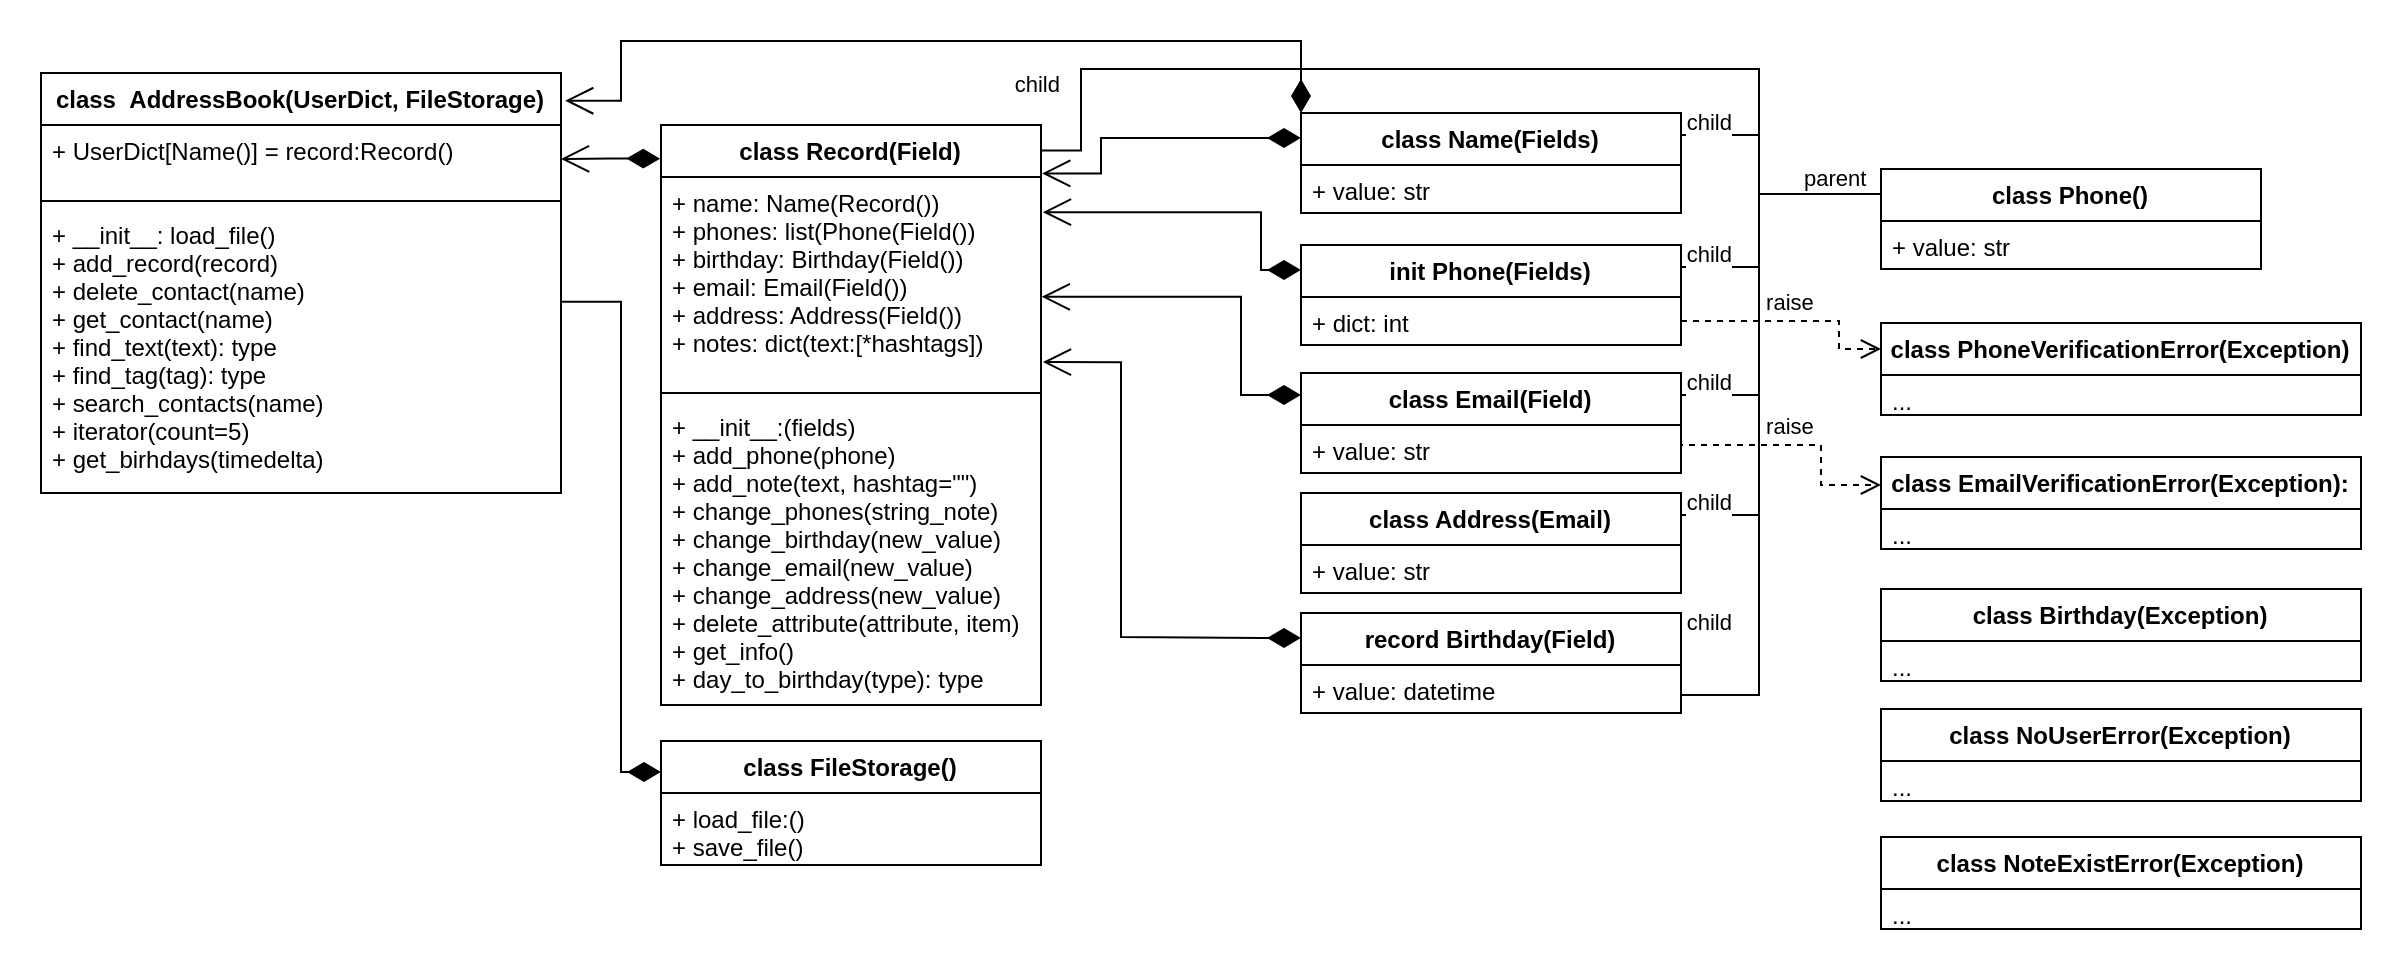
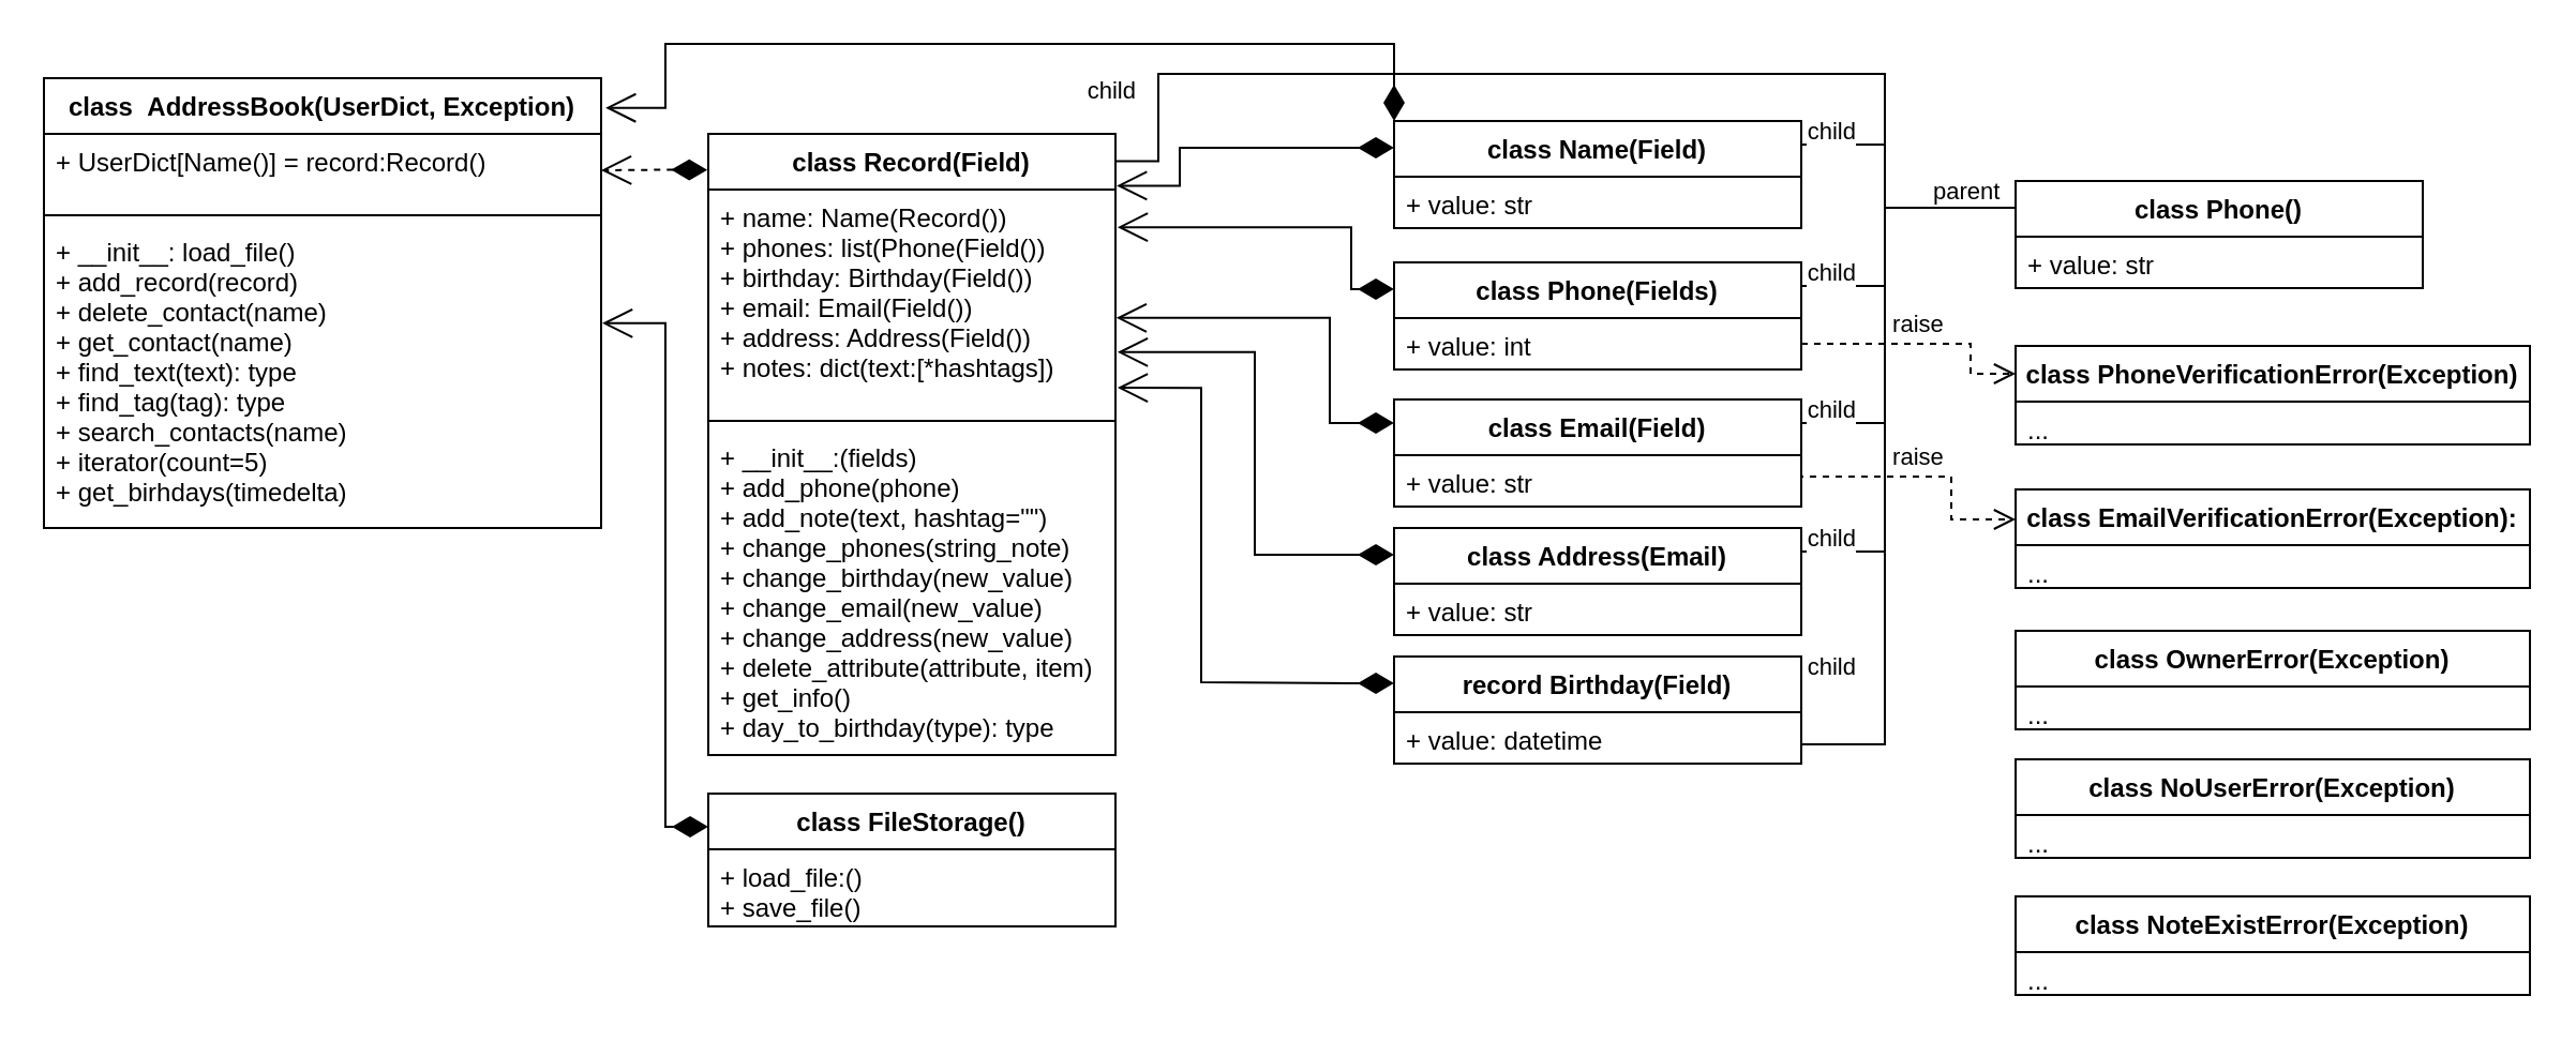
- <mxCell id="2" value="&lt;span style=&quot;&quot;&gt;class&amp;nbsp;&amp;nbsp;&lt;/span&gt;AddressBook(UserDict, FileStorage)" style="swimlane;fontStyle=1;align=center;verticalAlign=top;childLayout=stackLayout;horizontal=1;startSize=26;horizontalStack=0;resizeParent=1;resizeParentMax=0;resizeLast=0;collapsible=1;marginBottom=0;whiteSpace=wrap;html=1;" parent="1" vertex="1"><mxGeometry y="36" width="260" height="210" as="geometry" x="20" /></mxCell>
+ <mxCell id="2" value="&lt;span style=&quot;&quot;&gt;class&amp;nbsp;&amp;nbsp;&lt;/span&gt;AddressBook(UserDict, Exception)" style="swimlane;fontStyle=1;align=center;verticalAlign=top;childLayout=stackLayout;horizontal=1;startSize=26;horizontalStack=0;resizeParent=1;resizeParentMax=0;resizeLast=0;collapsible=1;marginBottom=0;whiteSpace=wrap;html=1;" parent="1" vertex="1"><mxGeometry y="36" width="260" height="210" as="geometry" x="20" /></mxCell>
- <mxCell id="10" value="class Name(Fields)" style="swimlane;fontStyle=1;align=center;verticalAlign=top;childLayout=stackLayout;horizontal=1;startSize=26;horizontalStack=0;resizeParent=1;resizeParentMax=0;resizeLast=0;collapsible=1;marginBottom=0;" parent="1" vertex="1"><mxGeometry x="650" y="56" width="190" height="50" as="geometry" /></mxCell>
+ <mxCell id="10" value="class Name(Field)" style="swimlane;fontStyle=1;align=center;verticalAlign=top;childLayout=stackLayout;horizontal=1;startSize=26;horizontalStack=0;resizeParent=1;resizeParentMax=0;resizeLast=0;collapsible=1;marginBottom=0;" parent="1" vertex="1"><mxGeometry x="650" y="56" width="190" height="50" as="geometry" /></mxCell>
- <mxCell id="55" value="" style="endArrow=open;html=1;endSize=12;startArrow=diamondThin;startSize=14;startFill=1;edgeStyle=orthogonalEdgeStyle;align=left;verticalAlign=bottom;rounded=0;exitX=-0.002;exitY=0.058;exitDx=0;exitDy=0;exitPerimeter=0;" parent="1" source="43" target="3" edge="1"><mxGeometry x="-1" y="3" relative="1" as="geometry"><mxPoint x="310" y="80" as="sourcePoint" /><mxPoint x="290" y="80" as="targetPoint" /><Array as="points" /></mxGeometry></mxCell>
+ <mxCell id="55" value="" style="endArrow=open;html=1;endSize=12;startArrow=diamondThin;startSize=14;startFill=1;edgeStyle=orthogonalEdgeStyle;align=left;verticalAlign=bottom;rounded=0;exitX=-0.002;exitY=0.058;exitDx=0;exitDy=0;exitPerimeter=0;dashed=1;" parent="1" source="43" target="3" edge="1"><mxGeometry x="-1" y="3" relative="1" as="geometry"><mxPoint x="310" y="80" as="sourcePoint" /><mxPoint x="290" y="80" as="targetPoint" /><Array as="points" /></mxGeometry></mxCell>
- <mxCell id="12" value="init Phone(Fields)" style="swimlane;fontStyle=1;align=center;verticalAlign=top;childLayout=stackLayout;horizontal=1;startSize=26;horizontalStack=0;resizeParent=1;resizeParentMax=0;resizeLast=0;collapsible=1;marginBottom=0;" parent="1" vertex="1"><mxGeometry x="650" y="122" width="190" height="50" as="geometry" /></mxCell>
+ <mxCell id="12" value="class Phone(Fields)" style="swimlane;fontStyle=1;align=center;verticalAlign=top;childLayout=stackLayout;horizontal=1;startSize=26;horizontalStack=0;resizeParent=1;resizeParentMax=0;resizeLast=0;collapsible=1;marginBottom=0;" parent="1" vertex="1"><mxGeometry x="650" y="122" width="190" height="50" as="geometry" /></mxCell>
- <mxCell id="54" value="" style="endArrow=none;html=1;endSize=12;startArrow=diamondThin;startSize=14;startFill=1;edgeStyle=orthogonalEdgeStyle;align=left;verticalAlign=bottom;rounded=0;exitX=0;exitY=0.25;exitDx=0;exitDy=0;entryX=1.002;entryY=0.327;entryDx=0;entryDy=0;entryPerimeter=0;" parent="1" source="6" target="5" edge="1"><mxGeometry x="-1" y="3" relative="1" as="geometry"><mxPoint x="330" y="369.94" as="sourcePoint" /><mxPoint x="280" y="110" as="targetPoint" /><Array as="points"><mxPoint x="310" y="386" /><mxPoint x="310" y="150" /></Array></mxGeometry></mxCell>
+ <mxCell id="54" value="" style="endArrow=open;html=1;endSize=12;startArrow=diamondThin;startSize=14;startFill=1;edgeStyle=orthogonalEdgeStyle;align=left;verticalAlign=bottom;rounded=0;exitX=0;exitY=0.25;exitDx=0;exitDy=0;entryX=1.002;entryY=0.327;entryDx=0;entryDy=0;entryPerimeter=0;" parent="1" source="6" target="5" edge="1"><mxGeometry x="-1" y="3" relative="1" as="geometry"><mxPoint x="330" y="369.94" as="sourcePoint" /><mxPoint x="280" y="110" as="targetPoint" /><Array as="points"><mxPoint x="310" y="386" /><mxPoint x="310" y="150" /></Array></mxGeometry></mxCell>
- <mxCell id="13" value="+ dict: int" style="text;strokeColor=none;fillColor=none;align=left;verticalAlign=top;spacingLeft=4;spacingRight=4;overflow=hidden;rotatable=0;points=[[0,0.5],[1,0.5]];portConstraint=eastwest;" parent="12" vertex="1"><mxGeometry y="26" width="190" height="24" as="geometry" /></mxCell>
+ <mxCell id="13" value="+ value: int" style="text;strokeColor=none;fillColor=none;align=left;verticalAlign=top;spacingLeft=4;spacingRight=4;overflow=hidden;rotatable=0;points=[[0,0.5],[1,0.5]];portConstraint=eastwest;" parent="12" vertex="1"><mxGeometry y="26" width="190" height="24" as="geometry" /></mxCell>
+ <mxCell id="51" value="" style="endArrow=open;html=1;endSize=12;startArrow=diamondThin;startSize=14;startFill=1;edgeStyle=orthogonalEdgeStyle;align=left;verticalAlign=bottom;rounded=0;exitX=0;exitY=0.25;exitDx=0;exitDy=0;entryX=1.005;entryY=0.73;entryDx=0;entryDy=0;entryPerimeter=0;" parent="1" source="25" target="44" edge="1"><mxGeometry x="-1" y="3" relative="1" as="geometry"><mxPoint x="619" y="86.5" as="sourcePoint" /><mxPoint x="529" y="118" as="targetPoint" /></mxGeometry></mxCell>
- <mxCell id="37" value="class Birthday(Exception)" style="swimlane;fontStyle=1;align=center;verticalAlign=top;childLayout=stackLayout;horizontal=1;startSize=26;horizontalStack=0;resizeParent=1;resizeParentMax=0;resizeLast=0;collapsible=1;marginBottom=0;" parent="1" vertex="1"><mxGeometry x="940" y="294" width="240" height="46" as="geometry" /></mxCell>
+ <mxCell id="37" value="class OwnerError(Exception)" style="swimlane;fontStyle=1;align=center;verticalAlign=top;childLayout=stackLayout;horizontal=1;startSize=26;horizontalStack=0;resizeParent=1;resizeParentMax=0;resizeLast=0;collapsible=1;marginBottom=0;" parent="1" vertex="1"><mxGeometry x="940" y="294" width="240" height="46" as="geometry" /></mxCell>
